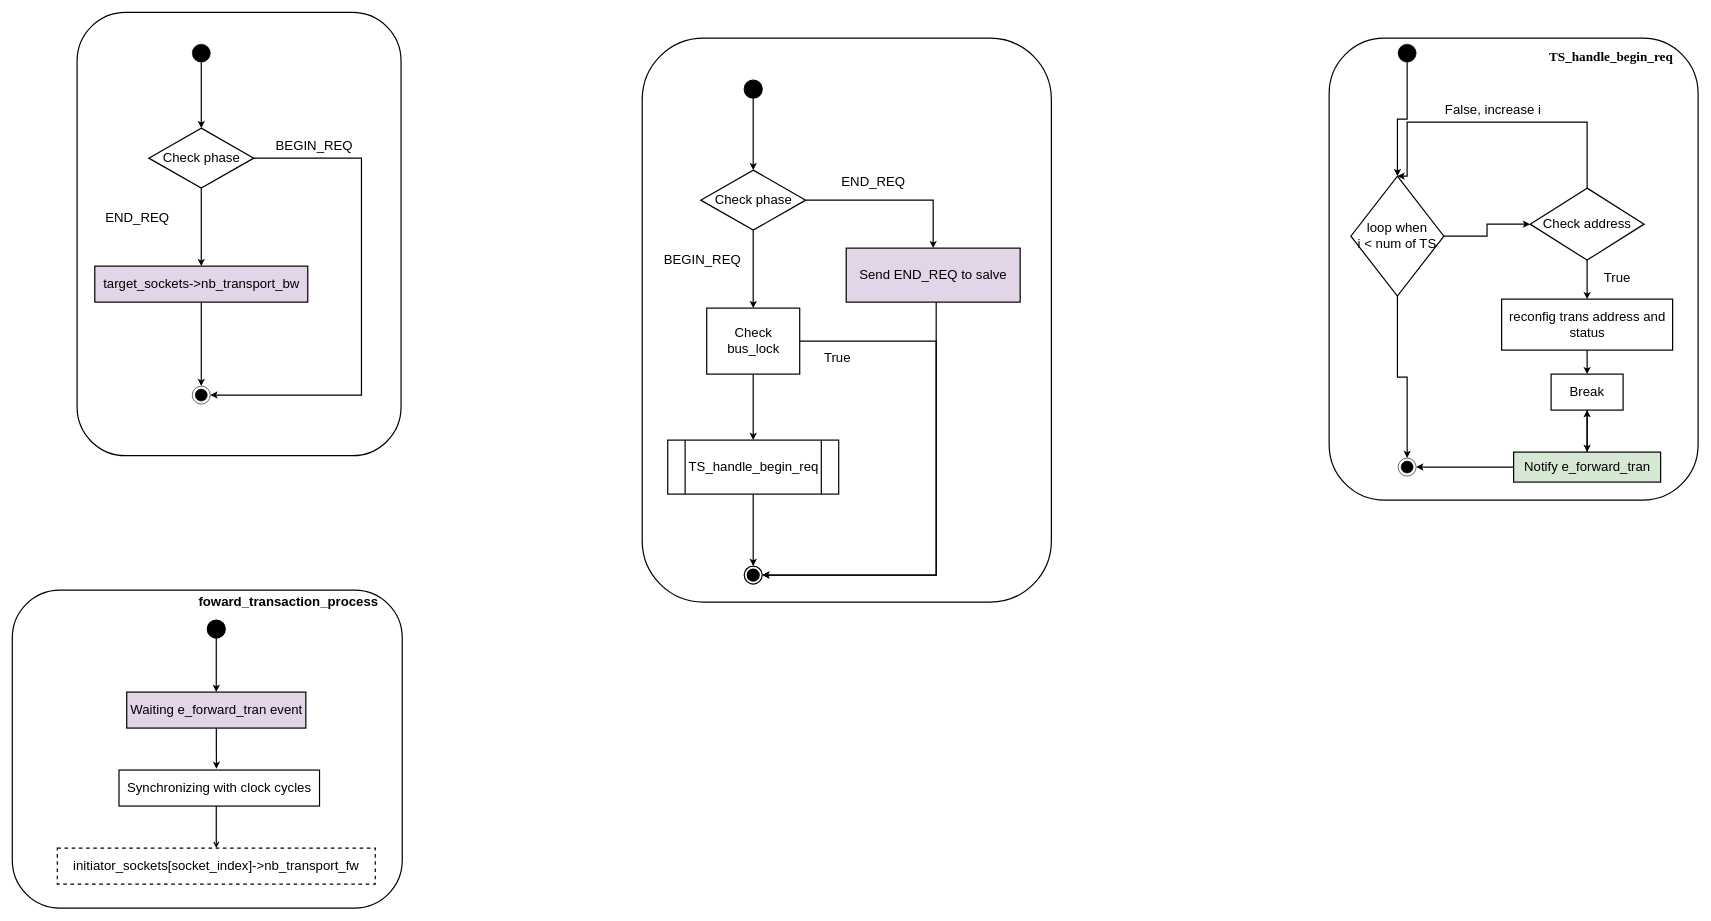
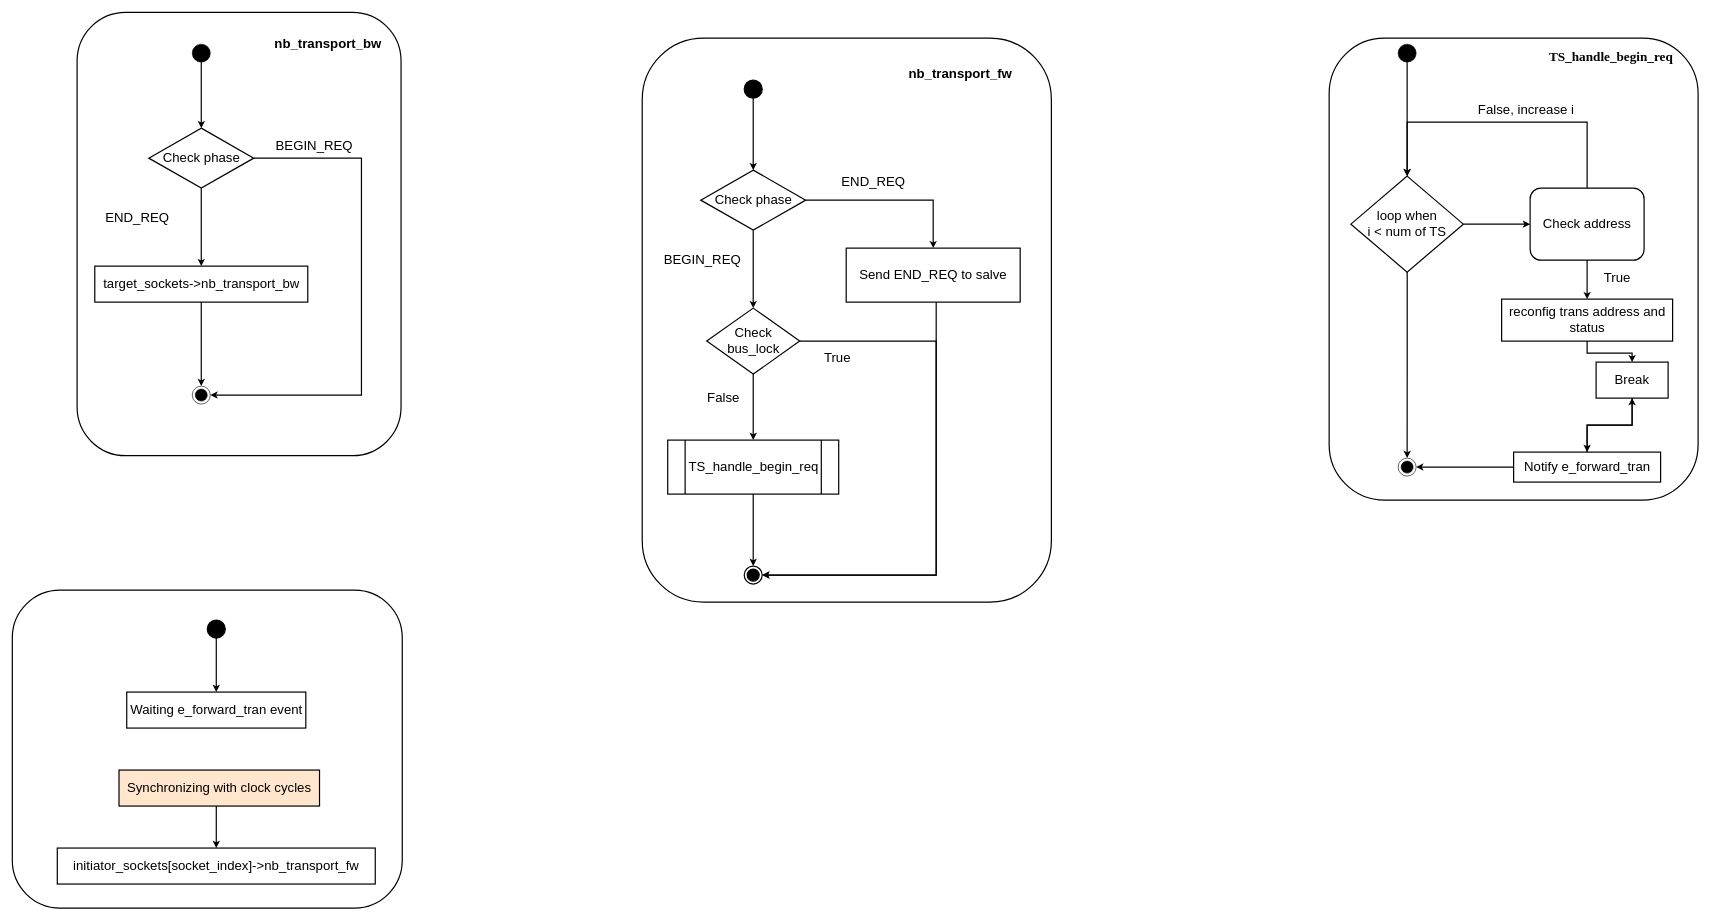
+ <mxCell id="36" value="&lt;font style=&quot;font-size: 22px;&quot;&gt;&lt;b&gt;nb_transport_bw&lt;/b&gt;&lt;/font&gt;" style="text;html=1;align=center;verticalAlign=middle;resizable=0;points=[];autosize=1;strokeColor=none;fillColor=none;" parent="1" vertex="1"><mxGeometry x="448" y="54" width="196" height="38" as="geometry" /></mxCell>
+ <mxCell id="20" value="&lt;font style=&quot;font-size: 22px;&quot;&gt;&lt;b&gt;nb_transport_fw&lt;/b&gt;&lt;/font&gt;" style="text;html=1;align=center;verticalAlign=middle;resizable=0;points=[];autosize=1;strokeColor=none;fillColor=none;" parent="1" vertex="1"><mxGeometry x="1500" y="103" width="200" height="40" as="geometry" /></mxCell>
- <mxCell id="54" value="&lt;font style=&quot;font-size: 22px;&quot;&gt;False, increase i&lt;/font&gt;" style="text;html=1;align=center;verticalAlign=middle;resizable=0;points=[];autosize=1;strokeColor=none;fillColor=none;" parent="1" vertex="1"><mxGeometry x="2397.5" y="163" width="180" height="40" as="geometry" /></mxCell>
+ <mxCell id="54" value="&lt;font style=&quot;font-size: 22px;&quot;&gt;False, increase i&lt;/font&gt;" style="text;html=1;align=center;verticalAlign=middle;resizable=0;points=[];autosize=1;strokeColor=none;fillColor=none;" parent="1" vertex="1"><mxGeometry x="2452.5" y="163" width="180" height="40" as="geometry" /></mxCell>
- <mxCell id="44" value="&lt;font style=&quot;font-size: 22px;&quot;&gt;Check address&lt;/font&gt;" style="rhombus;whiteSpace=wrap;html=1;strokeWidth=2;" parent="1" vertex="1"><mxGeometry x="2550" y="313" width="190" height="120" as="geometry" /></mxCell>
+ <mxCell id="44" value="&lt;font style=&quot;font-size: 22px;&quot;&gt;Check address&lt;/font&gt;" style="whiteSpace=wrap;html=1;strokeWidth=2;rounded=1;" parent="1" vertex="1"><mxGeometry x="2550" y="313" width="190" height="120" as="geometry" /></mxCell>
- <mxCell id="41" value="&lt;font style=&quot;font-size: 22px;&quot;&gt;loop when&lt;br&gt;i &amp;lt; num of TS&lt;/font&gt;" style="rhombus;whiteSpace=wrap;html=1;strokeWidth=2;" parent="1" vertex="1"><mxGeometry x="2251.25" y="293" width="155" height="200" as="geometry" /></mxCell>
+ <mxCell id="41" value="&lt;font style=&quot;font-size: 22px;&quot;&gt;loop when&lt;br&gt;i &amp;lt; num of TS&lt;/font&gt;" style="rhombus;whiteSpace=wrap;html=1;strokeWidth=2;" parent="1" vertex="1"><mxGeometry x="2251.25" y="293" width="187.5" height="160" as="geometry" /></mxCell>
- <mxCell id="15" value="&lt;font style=&quot;font-size: 22px;&quot;&gt;Send END_REQ to salve&lt;/font&gt;" style="rounded=0;whiteSpace=wrap;html=1;strokeWidth=2;fillColor=#e1d5e7;" parent="1" vertex="1"><mxGeometry x="1410" y="413" width="290" height="90" as="geometry" /></mxCell>
+ <mxCell id="15" value="&lt;font style=&quot;font-size: 22px;&quot;&gt;Send END_REQ to salve&lt;/font&gt;" style="rounded=0;whiteSpace=wrap;html=1;strokeWidth=2;" parent="1" vertex="1"><mxGeometry x="1410" y="413" width="290" height="90" as="geometry" /></mxCell>
- <mxCell id="27" value="&lt;font style=&quot;font-size: 22px;&quot;&gt;target_sockets-&amp;gt;nb_transport_bw&lt;/font&gt;" style="rounded=0;whiteSpace=wrap;html=1;strokeWidth=2;fillColor=#e1d5e7;" parent="1" vertex="1"><mxGeometry x="157.5" y="443" width="355" height="60" as="geometry" /></mxCell>
+ <mxCell id="27" value="&lt;font style=&quot;font-size: 22px;&quot;&gt;target_sockets-&amp;gt;nb_transport_bw&lt;/font&gt;" style="rounded=0;whiteSpace=wrap;html=1;strokeWidth=2;" parent="1" vertex="1"><mxGeometry x="157.5" y="443" width="355" height="60" as="geometry" /></mxCell>
- <mxCell id="46" value="&lt;font style=&quot;font-size: 22px;&quot;&gt;reconfig trans address and status&lt;/font&gt;" style="rounded=0;whiteSpace=wrap;html=1;strokeWidth=2;" parent="1" vertex="1"><mxGeometry x="2502.5" y="498" width="285" height="85" as="geometry" /></mxCell>
+ <mxCell id="46" value="&lt;font style=&quot;font-size: 22px;&quot;&gt;reconfig trans address and status&lt;/font&gt;" style="rounded=0;whiteSpace=wrap;html=1;strokeWidth=2;" parent="1" vertex="1"><mxGeometry x="2502.5" y="498" width="285" height="70" as="geometry" /></mxCell>
- <mxCell id="13" value="&lt;font style=&quot;font-size: 22px;&quot;&gt;Check bus_lock&lt;/font&gt;" style="whiteSpace=wrap;html=1;strokeWidth=2;rounded=0;" parent="1" vertex="1"><mxGeometry x="1177.5" y="513" width="155" height="110" as="geometry" /></mxCell>
+ <mxCell id="13" value="&lt;font style=&quot;font-size: 22px;&quot;&gt;Check bus_lock&lt;/font&gt;" style="rhombus;whiteSpace=wrap;html=1;strokeWidth=2;" parent="1" vertex="1"><mxGeometry x="1177.5" y="513" width="155" height="110" as="geometry" /></mxCell>
- <mxCell id="48" value="&lt;font style=&quot;font-size: 22px;&quot;&gt;Break&lt;/font&gt;" style="rounded=0;whiteSpace=wrap;html=1;strokeWidth=2;" parent="1" vertex="1"><mxGeometry x="2585" y="623" width="120" height="60" as="geometry" /></mxCell>
+ <mxCell id="48" value="&lt;font style=&quot;font-size: 22px;&quot;&gt;Break&lt;/font&gt;" style="rounded=0;whiteSpace=wrap;html=1;strokeWidth=2;" parent="1" vertex="1"><mxGeometry x="2660" y="603" width="120" height="60" as="geometry" /></mxCell>
+ <mxCell id="30" value="&lt;font style=&quot;font-size: 22px;&quot;&gt;False&lt;/font&gt;" style="text;html=1;align=center;verticalAlign=middle;resizable=0;points=[];autosize=1;strokeColor=none;fillColor=none;" parent="1" vertex="1"><mxGeometry x="1165" y="643" width="80" height="40" as="geometry" /></mxCell>
- <mxCell id="51" value="&lt;font style=&quot;font-size: 22px;&quot;&gt;Notify e_forward_tran&lt;/font&gt;" style="rounded=0;whiteSpace=wrap;html=1;strokeWidth=2;fillColor=#d5e8d4;" parent="1" vertex="1"><mxGeometry x="2522.5" y="753" width="245" height="50" as="geometry" /></mxCell>
+ <mxCell id="51" value="&lt;font style=&quot;font-size: 22px;&quot;&gt;Notify e_forward_tran&lt;/font&gt;" style="rounded=0;whiteSpace=wrap;html=1;strokeWidth=2;" parent="1" vertex="1"><mxGeometry x="2522.5" y="753" width="245" height="50" as="geometry" /></mxCell>
- <mxCell id="64" value="&lt;font style=&quot;font-size: 22px;&quot;&gt;&lt;b&gt;foward_transaction_process&lt;/b&gt;&lt;/font&gt;" style="text;html=1;align=center;verticalAlign=middle;resizable=0;points=[];autosize=1;strokeColor=none;fillColor=none;" parent="1" vertex="1"><mxGeometry x="320" y="983" width="320" height="40" as="geometry" /></mxCell>
- <mxCell id="60" value="&lt;font style=&quot;font-size: 22px;&quot;&gt;Waiting e_forward_tran event&lt;/font&gt;" style="rounded=0;whiteSpace=wrap;html=1;strokeWidth=2;fillColor=#e1d5e7;" parent="1" vertex="1"><mxGeometry x="210.75" y="1153" width="298.5" height="60" as="geometry" /></mxCell>
+ <mxCell id="60" value="&lt;font style=&quot;font-size: 22px;&quot;&gt;Waiting e_forward_tran event&lt;/font&gt;" style="rounded=0;whiteSpace=wrap;html=1;strokeWidth=2;" parent="1" vertex="1"><mxGeometry x="210.75" y="1153" width="298.5" height="60" as="geometry" /></mxCell>
- <mxCell id="63" style="edgeStyle=orthogonalEdgeStyle;rounded=0;orthogonalLoop=1;jettySize=auto;html=1;entryX=0.486;entryY=-0.033;entryDx=0;entryDy=0;entryPerimeter=0;strokeWidth=2;" parent="1" source="60" target="62" edge="1"><mxGeometry relative="1" as="geometry" /></mxCell>
- <mxCell id="62" value="&lt;font style=&quot;font-size: 22px;&quot;&gt;Synchronizing with clock cycles&lt;/font&gt;" style="rounded=0;whiteSpace=wrap;html=1;strokeWidth=2;" parent="1" vertex="1"><mxGeometry x="197.86" y="1283" width="334.25" height="60" as="geometry" /></mxCell>
+ <mxCell id="62" value="&lt;font style=&quot;font-size: 22px;&quot;&gt;Synchronizing with clock cycles&lt;/font&gt;" style="rounded=0;whiteSpace=wrap;html=1;strokeWidth=2;fillColor=#ffe6cc;" parent="1" vertex="1"><mxGeometry x="197.86" y="1283" width="334.25" height="60" as="geometry" /></mxCell>
- <mxCell id="61" style="edgeStyle=orthogonalEdgeStyle;rounded=0;orthogonalLoop=1;jettySize=auto;html=1;entryX=0.5;entryY=0;entryDx=0;entryDy=0;strokeWidth=2;endArrow=open;" parent="1" source="62" target="57" edge="1"><mxGeometry relative="1" as="geometry"><Array as="points"><mxPoint x="360" y="1363" /><mxPoint x="360" y="1363" /></Array></mxGeometry></mxCell>
+ <mxCell id="61" style="edgeStyle=orthogonalEdgeStyle;rounded=0;orthogonalLoop=1;jettySize=auto;html=1;entryX=0.5;entryY=0;entryDx=0;entryDy=0;strokeWidth=2;" parent="1" source="62" target="57" edge="1"><mxGeometry relative="1" as="geometry"><Array as="points"><mxPoint x="360" y="1363" /><mxPoint x="360" y="1363" /></Array></mxGeometry></mxCell>
- <mxCell id="57" value="&lt;font style=&quot;font-size: 22px;&quot;&gt;initiator_sockets[socket_index]-&amp;gt;nb_transport_fw&lt;/font&gt;" style="rounded=0;whiteSpace=wrap;html=1;strokeWidth=2;dashed=1;" parent="1" vertex="1"><mxGeometry x="95" y="1413" width="530" height="60" as="geometry" /></mxCell>
+ <mxCell id="57" value="&lt;font style=&quot;font-size: 22px;&quot;&gt;initiator_sockets[socket_index]-&amp;gt;nb_transport_fw&lt;/font&gt;" style="rounded=0;whiteSpace=wrap;html=1;strokeWidth=2;" parent="1" vertex="1"><mxGeometry x="95" y="1413" width="530" height="60" as="geometry" /></mxCell>
